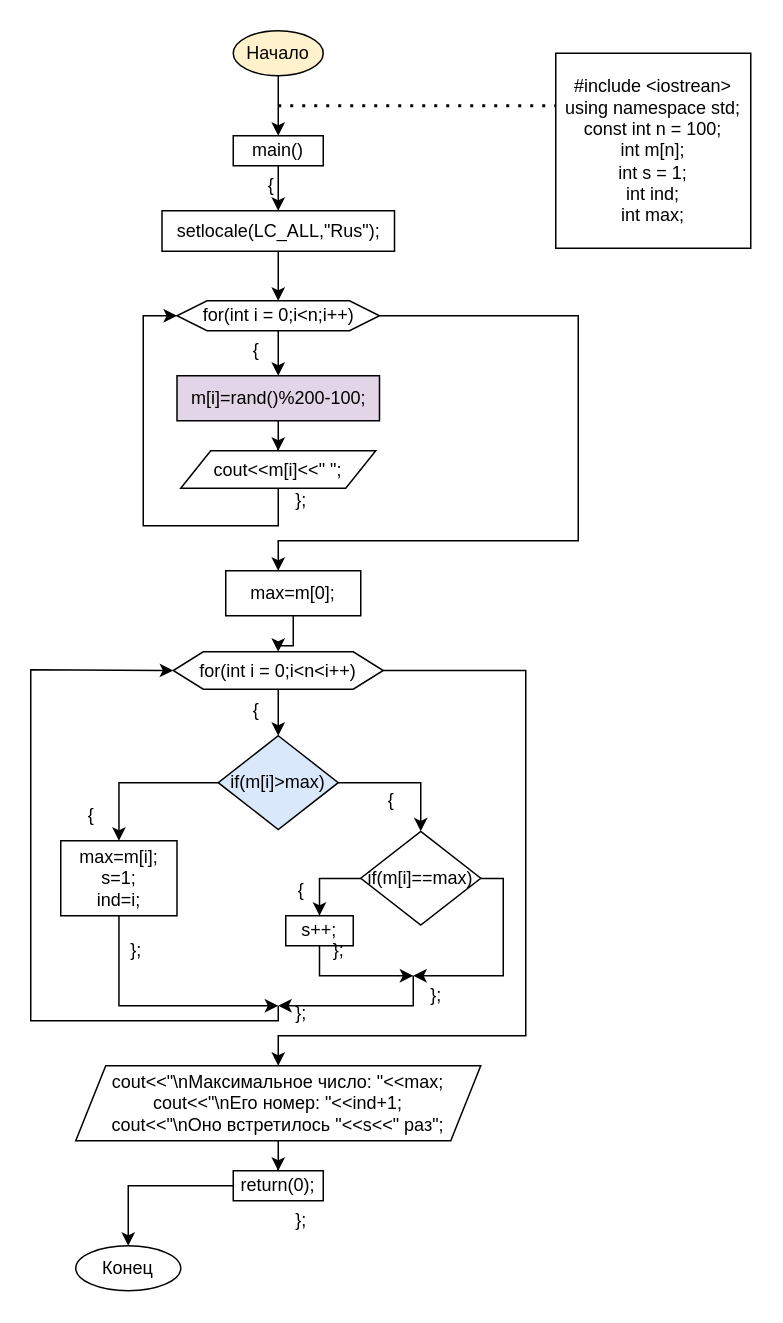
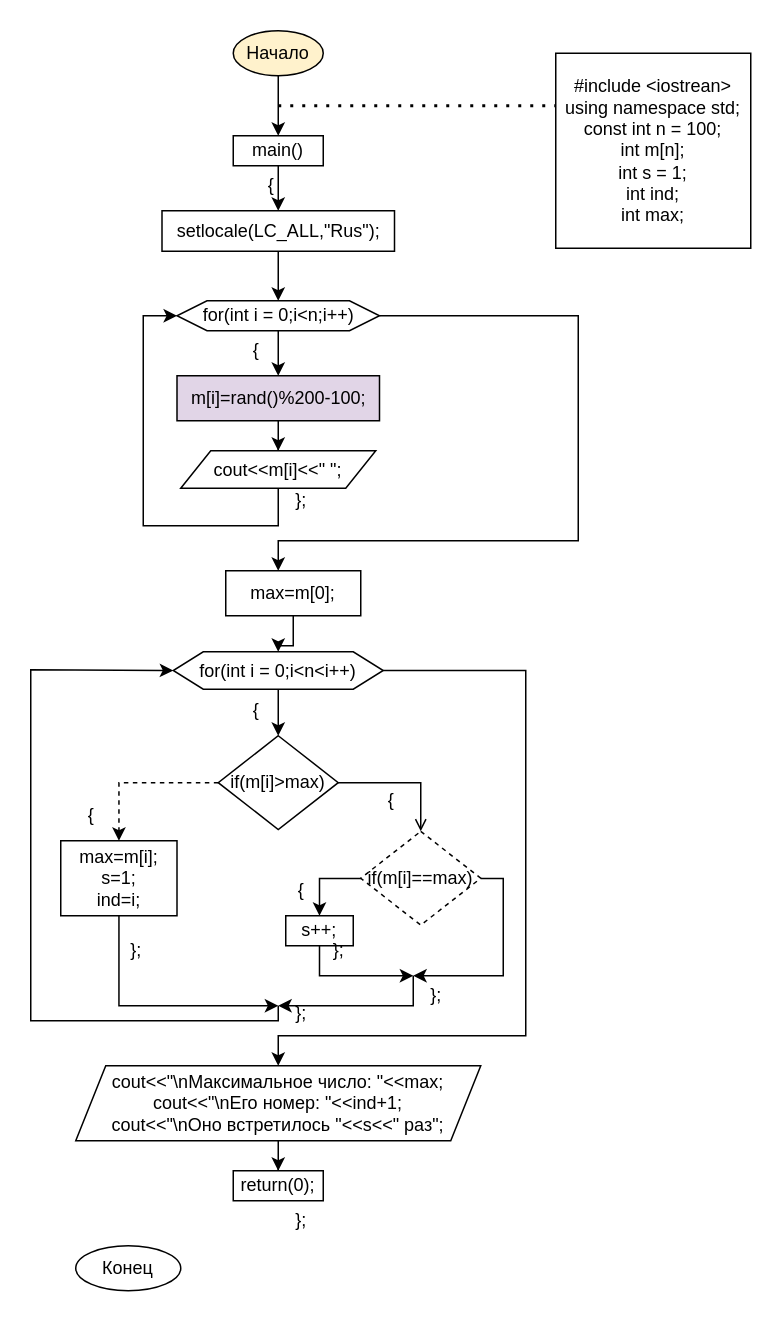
- <mxCell id="22" value="" style="edgeStyle=orthogonalEdgeStyle;rounded=0;orthogonalLoop=1;jettySize=auto;html=1;" edge="1" parent="1" source="24" target="26"><mxGeometry relative="1" as="geometry" /></mxCell>
+ <mxCell id="22" value="" style="edgeStyle=orthogonalEdgeStyle;rounded=0;orthogonalLoop=1;jettySize=auto;html=1;dashed=1;" edge="1" parent="1" source="24" target="26"><mxGeometry relative="1" as="geometry" /></mxCell>
- <mxCell id="24" value="if(m[i]&amp;gt;max)" style="rhombus;whiteSpace=wrap;html=1;fillColor=#dae8fc;" vertex="1" parent="1"><mxGeometry x="145" y="490" width="80" height="62.5" as="geometry" /></mxCell>
+ <mxCell id="24" value="if(m[i]&amp;gt;max)" style="rhombus;whiteSpace=wrap;html=1;" vertex="1" parent="1"><mxGeometry x="145" y="490" width="80" height="62.5" as="geometry" /></mxCell>
- <mxCell id="23" value="" style="edgeStyle=orthogonalEdgeStyle;rounded=0;orthogonalLoop=1;jettySize=auto;html=1;" edge="1" parent="1" source="24" target="29"><mxGeometry relative="1" as="geometry" /></mxCell>
+ <mxCell id="23" value="" style="edgeStyle=orthogonalEdgeStyle;rounded=0;orthogonalLoop=1;jettySize=auto;html=1;endArrow=open;" edge="1" parent="1" source="24" target="29"><mxGeometry relative="1" as="geometry" /></mxCell>
- <mxCell id="29" value="if(m[i]==max)" style="rhombus;whiteSpace=wrap;html=1;" vertex="1" parent="1"><mxGeometry x="240" y="553.75" width="80" height="62.5" as="geometry" /></mxCell>
+ <mxCell id="29" value="if(m[i]==max)" style="rhombus;whiteSpace=wrap;html=1;dashed=1;" vertex="1" parent="1"><mxGeometry x="240" y="553.75" width="80" height="62.5" as="geometry" /></mxCell>
- <mxCell id="35" value="" style="edgeStyle=orthogonalEdgeStyle;rounded=0;orthogonalLoop=1;jettySize=auto;html=1;" edge="1" parent="1" source="36" target="37"><mxGeometry relative="1" as="geometry" /></mxCell>
